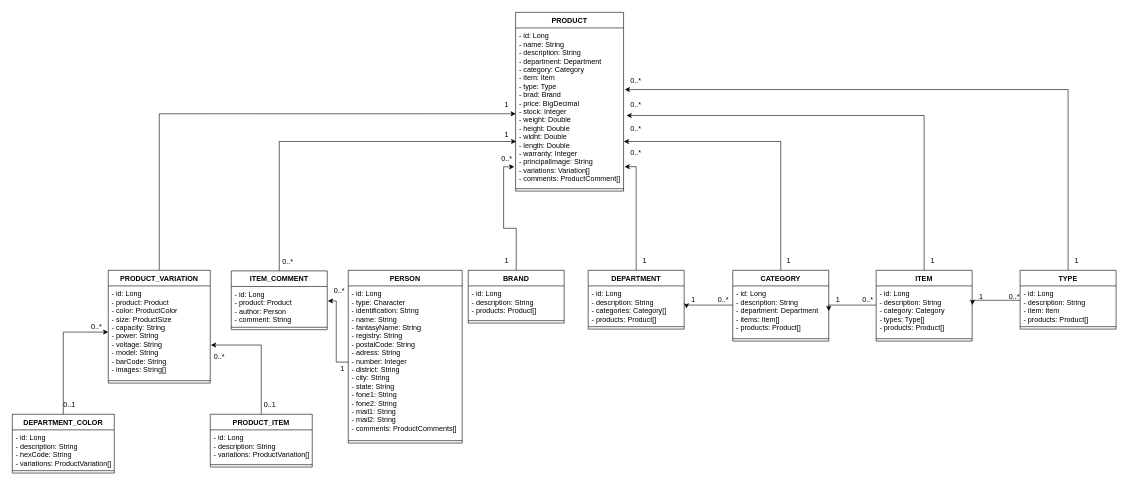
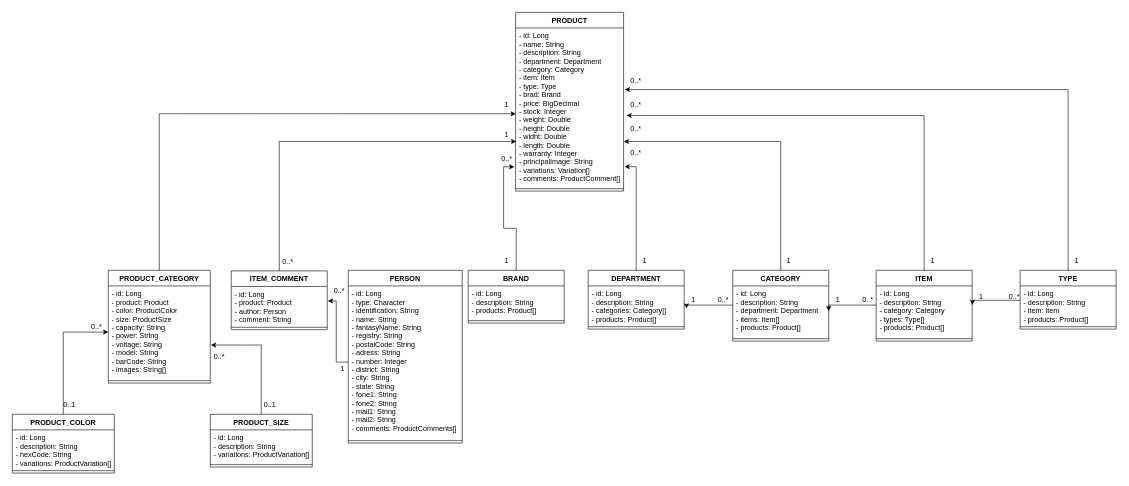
- <mxCell id="15" value="PRODUCT_VARIATION" style="swimlane;fontStyle=1;align=center;verticalAlign=top;childLayout=stackLayout;horizontal=1;startSize=26;horizontalStack=0;resizeParent=1;resizeParentMax=0;resizeLast=0;collapsible=1;marginBottom=0;" parent="1" vertex="1"><mxGeometry x="180" y="450" width="170" height="188" as="geometry" /></mxCell>
+ <mxCell id="15" value="PRODUCT_CATEGORY" style="swimlane;fontStyle=1;align=center;verticalAlign=top;childLayout=stackLayout;horizontal=1;startSize=26;horizontalStack=0;resizeParent=1;resizeParentMax=0;resizeLast=0;collapsible=1;marginBottom=0;" parent="1" vertex="1"><mxGeometry x="180" y="450" width="170" height="188" as="geometry" /></mxCell>
- <mxCell id="11" value="DEPARTMENT_COLOR" style="swimlane;fontStyle=1;align=center;verticalAlign=top;childLayout=stackLayout;horizontal=1;startSize=26;horizontalStack=0;resizeParent=1;resizeParentMax=0;resizeLast=0;collapsible=1;marginBottom=0;" parent="1" vertex="1"><mxGeometry x="20" y="690" width="170" height="98" as="geometry" /></mxCell>
+ <mxCell id="11" value="PRODUCT_COLOR" style="swimlane;fontStyle=1;align=center;verticalAlign=top;childLayout=stackLayout;horizontal=1;startSize=26;horizontalStack=0;resizeParent=1;resizeParentMax=0;resizeLast=0;collapsible=1;marginBottom=0;" parent="1" vertex="1"><mxGeometry x="20" y="690" width="170" height="98" as="geometry" /></mxCell>
- <mxCell id="7" value="PRODUCT_ITEM" style="swimlane;fontStyle=1;align=center;verticalAlign=top;childLayout=stackLayout;horizontal=1;startSize=26;horizontalStack=0;resizeParent=1;resizeParentMax=0;resizeLast=0;collapsible=1;marginBottom=0;" parent="1" vertex="1"><mxGeometry x="350" y="690" width="170" height="88" as="geometry" /></mxCell>
+ <mxCell id="7" value="PRODUCT_SIZE" style="swimlane;fontStyle=1;align=center;verticalAlign=top;childLayout=stackLayout;horizontal=1;startSize=26;horizontalStack=0;resizeParent=1;resizeParentMax=0;resizeLast=0;collapsible=1;marginBottom=0;" parent="1" vertex="1"><mxGeometry x="350" y="690" width="170" height="88" as="geometry" /></mxCell>
